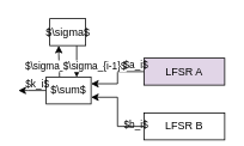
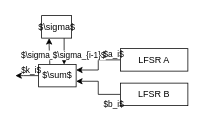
- <mxCell id="3" value="LFSR A" style="rounded=0;whiteSpace=wrap;html=1;fillColor=#e1d5e7;" parent="1" vertex="1"><mxGeometry x="160" y="64" width="90" height="30" as="geometry" /></mxCell>
+ <mxCell id="3" value="LFSR A" style="rounded=0;whiteSpace=wrap;html=1;" parent="1" vertex="1"><mxGeometry x="160" y="64" width="90" height="30" as="geometry" /></mxCell>
- <mxCell id="5" value="LFSR B" style="rounded=0;whiteSpace=wrap;html=1;" parent="1" vertex="1"><mxGeometry x="160" y="125" width="90" height="30" as="geometry" /></mxCell>
+ <mxCell id="5" value="LFSR B" style="rounded=0;whiteSpace=wrap;html=1;" parent="1" vertex="1"><mxGeometry x="160" y="110" width="90" height="30" as="geometry" /></mxCell>
